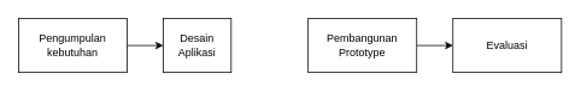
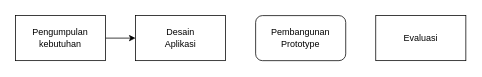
- <mxCell id="4" value="Desain&lt;br&gt;Aplikasi" style="rounded=0;whiteSpace=wrap;html=1;" vertex="1" parent="1"><mxGeometry x="180" y="20" width="75" height="60" as="geometry" /></mxCell>
+ <mxCell id="4" value="Desain&lt;br&gt;Aplikasi" style="rounded=0;whiteSpace=wrap;html=1;" vertex="1" parent="1"><mxGeometry x="180" y="20" width="120" height="60" as="geometry" /></mxCell>
- <mxCell id="6" value="Pembangunan&lt;br&gt;Prototype" style="rounded=0;whiteSpace=wrap;html=1;" vertex="1" parent="1"><mxGeometry x="340" y="20" width="120" height="60" as="geometry" /></mxCell>
+ <mxCell id="6" value="Pembangunan&lt;br&gt;Prototype" style="whiteSpace=wrap;html=1;rounded=1;" vertex="1" parent="1"><mxGeometry x="340" y="20" width="120" height="60" as="geometry" /></mxCell>
- <mxCell id="5" style="edgeStyle=orthogonalEdgeStyle;rounded=0;orthogonalLoop=1;jettySize=auto;html=1;exitX=1;exitY=0.5;exitDx=0;exitDy=0;entryX=0;entryY=0.5;entryDx=0;entryDy=0;" edge="1" parent="1" source="6" target="7"><mxGeometry relative="1" as="geometry" /></mxCell>
